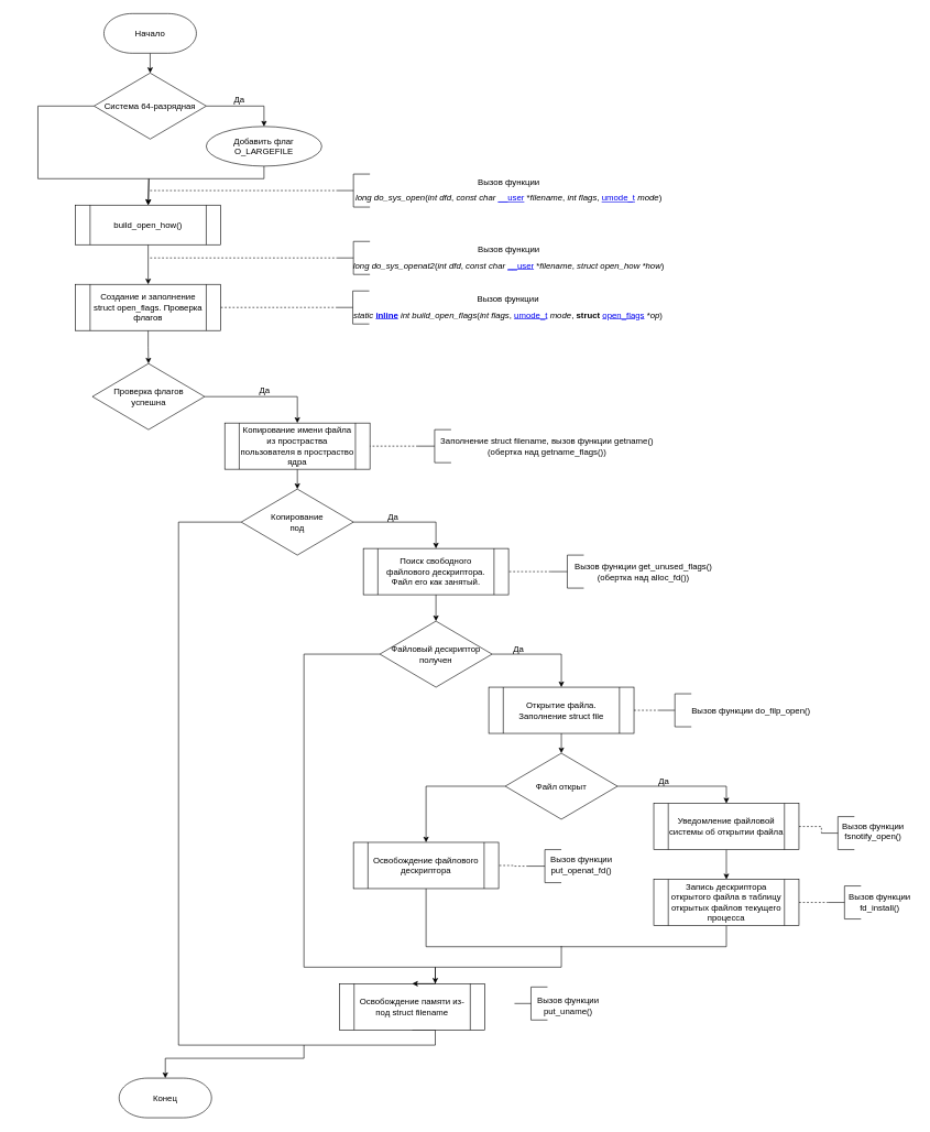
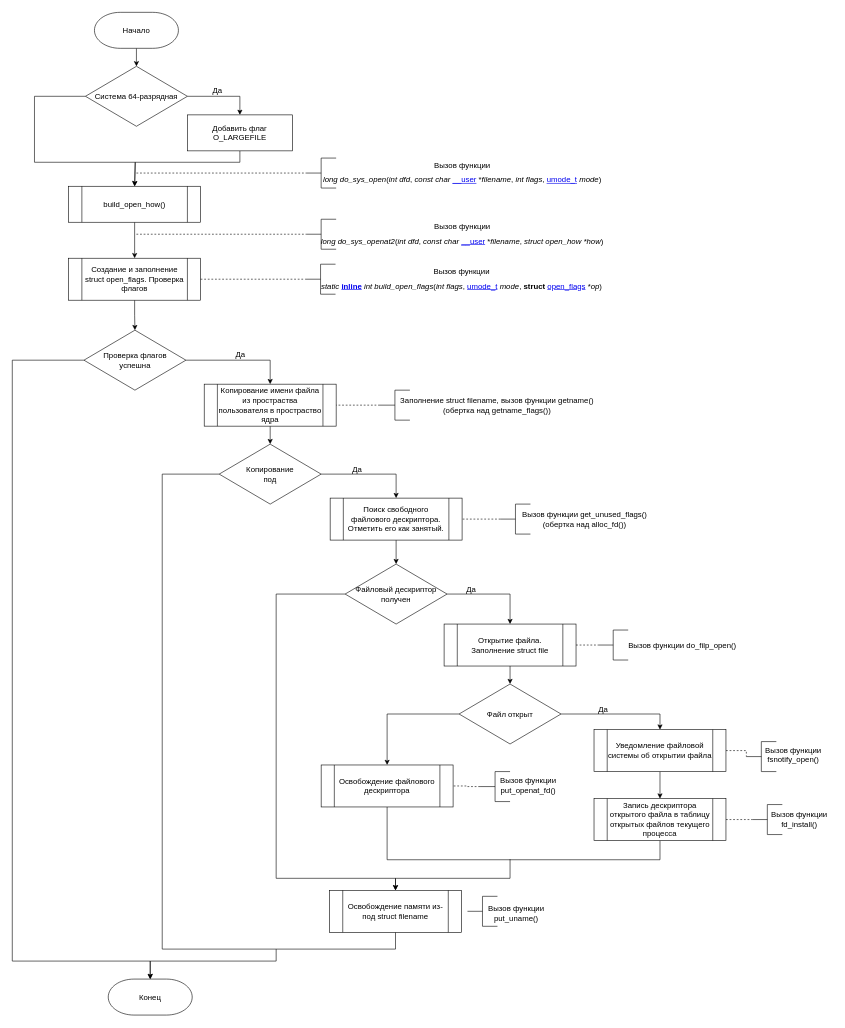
- <mxCell id="8" value="Добавить флаг O_LARGEFILE" style="ellipse;whiteSpace=wrap;html=1;fontFamily=Helvetica;fontSize=13;strokeWidth=1;" parent="1" vertex="1"><mxGeometry x="312" y="191" width="175" height="60" as="geometry" /></mxCell>
+ <mxCell id="8" value="Добавить флаг O_LARGEFILE" style="rounded=0;whiteSpace=wrap;html=1;fontFamily=Helvetica;fontSize=13;strokeWidth=1;" parent="1" vertex="1"><mxGeometry x="312" y="191" width="175" height="60" as="geometry" /></mxCell>
- <mxCell id="34" value="Поиск свободного файлового дескриптора. Файл его как занятый." style="shape=process;whiteSpace=wrap;html=1;backgroundOutline=1;fontFamily=Helvetica;fontSize=13;strokeWidth=1;" parent="1" vertex="1"><mxGeometry x="550" y="830" width="220" height="70" as="geometry" /></mxCell>
+ <mxCell id="34" value="Поиск свободного файлового дескриптора. Отметить его как занятый." style="shape=process;whiteSpace=wrap;html=1;backgroundOutline=1;fontFamily=Helvetica;fontSize=13;strokeWidth=1;" parent="1" vertex="1"><mxGeometry x="550" y="830" width="220" height="70" as="geometry" /></mxCell>
+ <mxCell id="21" style="edgeStyle=orthogonalEdgeStyle;rounded=0;orthogonalLoop=1;jettySize=auto;html=1;exitX=0;exitY=0.5;exitDx=0;exitDy=0;exitPerimeter=0;fontFamily=Helvetica;fontSize=13;endArrow=classic;endFill=1;entryX=0.5;entryY=0;entryDx=0;entryDy=0;entryPerimeter=0;" parent="1" source="22" target="29" edge="1"><mxGeometry relative="1" as="geometry"><mxPoint x="139.5" y="551" as="sourcePoint" /><Array as="points"><mxPoint x="20" y="600" /><mxPoint x="20" y="1602" /><mxPoint x="250" y="1602" /></Array></mxGeometry></mxCell>
- <mxCell id="51" value="Освобождение памяти из-под struct filename" style="shape=process;whiteSpace=wrap;html=1;backgroundOutline=1;fontFamily=Helvetica;fontSize=13;strokeWidth=1;" parent="1" vertex="1"><mxGeometry x="514" y="1489" width="220" height="70" as="geometry" /></mxCell>
+ <mxCell id="51" value="Освобождение памяти из-под struct filename" style="shape=process;whiteSpace=wrap;html=1;backgroundOutline=1;fontFamily=Helvetica;fontSize=13;strokeWidth=1;" parent="1" vertex="1"><mxGeometry x="549" y="1484" width="220" height="70" as="geometry" /></mxCell>
